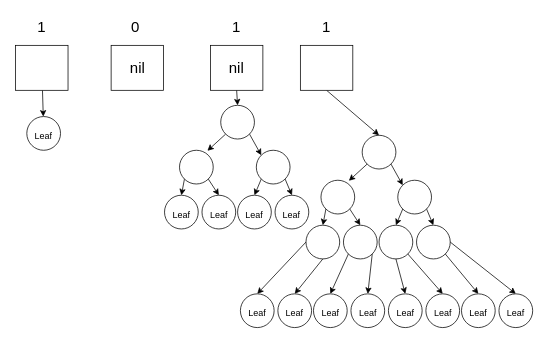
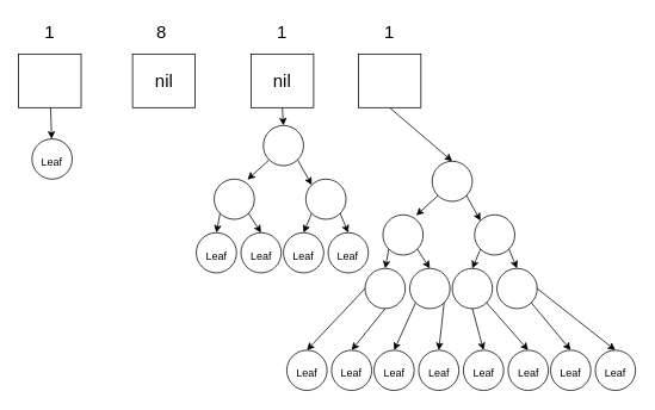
- <mxCell id="9" value="0" style="text;html=1;strokeColor=none;fillColor=none;align=center;verticalAlign=middle;whiteSpace=wrap;rounded=0;fontSize=20;" vertex="1" parent="1"><mxGeometry x="150" y="20" width="60" height="30" as="geometry" /></mxCell>
+ <mxCell id="9" value="8" style="text;html=1;strokeColor=none;fillColor=none;align=center;verticalAlign=middle;whiteSpace=wrap;rounded=0;fontSize=20;" vertex="1" parent="1"><mxGeometry x="150" y="20" width="60" height="30" as="geometry" /></mxCell>
